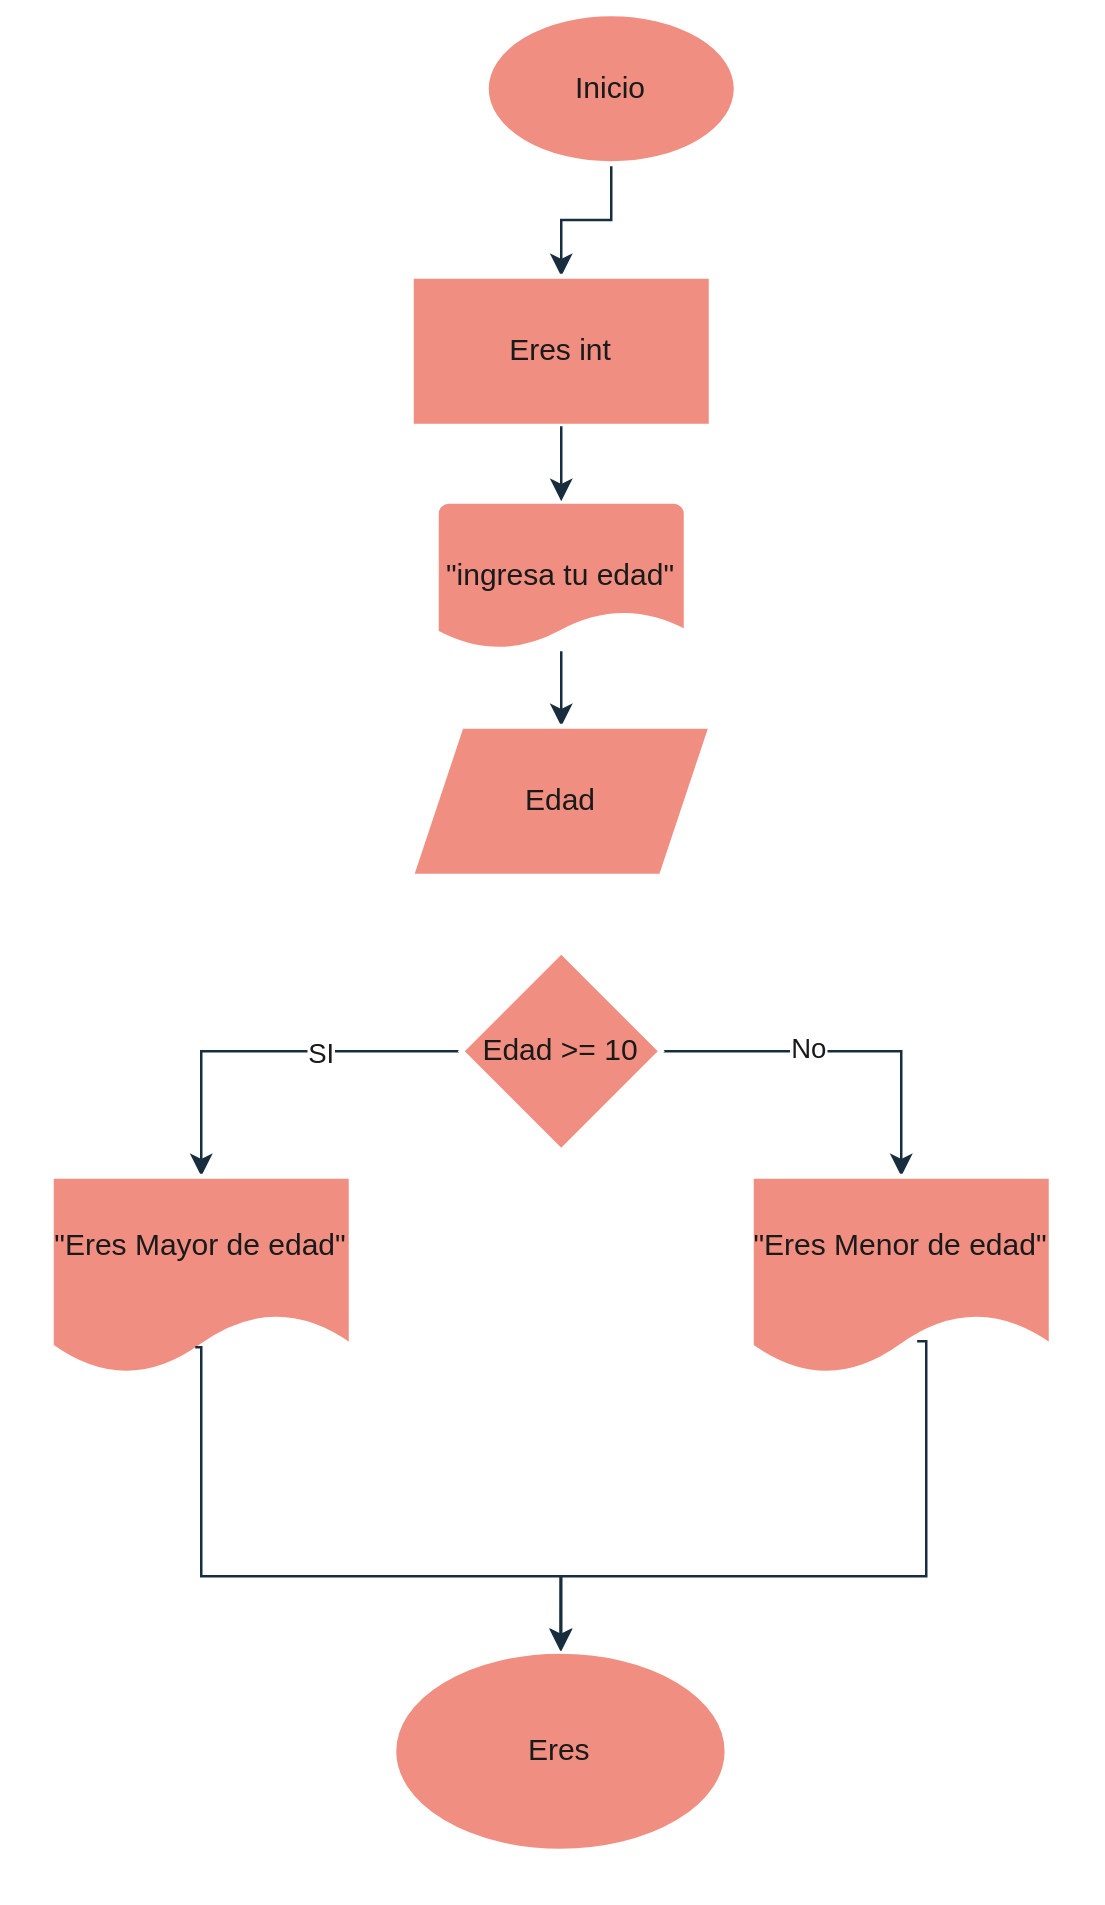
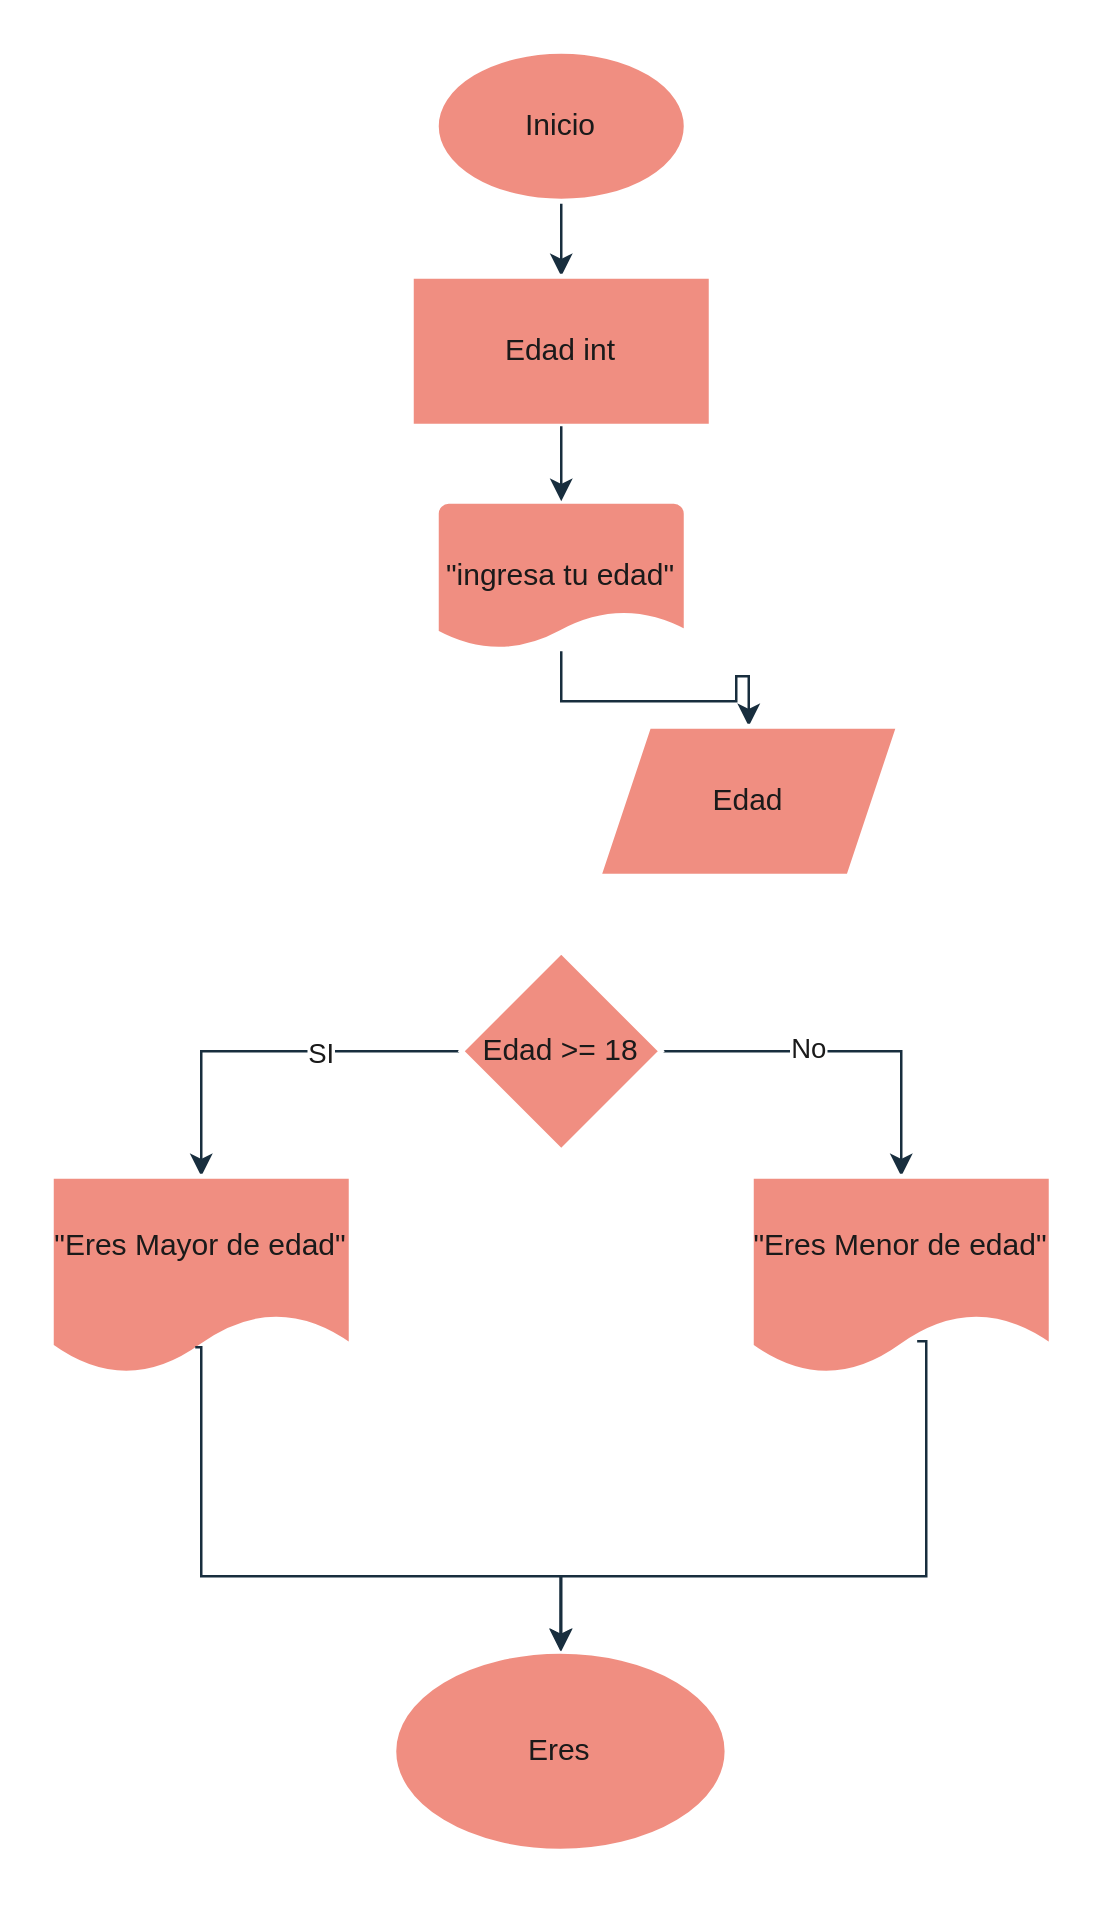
- <mxCell id="3" value="Inicio" style="strokeWidth=2;html=1;shape=mxgraph.flowchart.start_1;whiteSpace=wrap;fillColor=#F08E81;strokeColor=#FFFFFF;labelBackgroundColor=none;fontColor=#1A1A1A;" vertex="1" parent="1"><mxGeometry x="194" y="5" width="100" height="60" as="geometry" /></mxCell>
+ <mxCell id="3" value="Inicio" style="strokeWidth=2;html=1;shape=mxgraph.flowchart.start_1;whiteSpace=wrap;fillColor=#F08E81;strokeColor=#FFFFFF;labelBackgroundColor=none;fontColor=#1A1A1A;" vertex="1" parent="1"><mxGeometry x="174" width="100" height="60" as="geometry" y="20" /></mxCell>
- <mxCell id="4" value="Eres int" style="whiteSpace=wrap;html=1;fillColor=#F08E81;strokeColor=#FFFFFF;strokeWidth=2;labelBackgroundColor=none;fontColor=#1A1A1A;" vertex="1" parent="1"><mxGeometry x="164" y="110" width="120" height="60" as="geometry" /></mxCell>
+ <mxCell id="4" value="Edad int" style="whiteSpace=wrap;html=1;fillColor=#F08E81;strokeColor=#FFFFFF;strokeWidth=2;labelBackgroundColor=none;fontColor=#1A1A1A;" vertex="1" parent="1"><mxGeometry x="164" y="110" width="120" height="60" as="geometry" /></mxCell>
- <mxCell id="8" value="Edad" style="shape=parallelogram;perimeter=parallelogramPerimeter;whiteSpace=wrap;html=1;fixedSize=1;fillColor=#F08E81;strokeColor=#FFFFFF;fontColor=#1A1A1A;strokeWidth=2;labelBackgroundColor=none;" vertex="1" parent="1"><mxGeometry x="164" y="290" width="120" height="60" as="geometry" /></mxCell>
+ <mxCell id="8" value="Edad" style="shape=parallelogram;perimeter=parallelogramPerimeter;whiteSpace=wrap;html=1;fixedSize=1;fillColor=#F08E81;strokeColor=#FFFFFF;fontColor=#1A1A1A;strokeWidth=2;labelBackgroundColor=none;" vertex="1" parent="1"><mxGeometry x="239" y="290" width="120" height="60" as="geometry" /></mxCell>
- <mxCell id="13" value="Edad &amp;gt;= 10" style="rhombus;whiteSpace=wrap;html=1;fillColor=#F08E81;strokeColor=#FFFFFF;fontColor=#1A1A1A;strokeWidth=2;labelBackgroundColor=none;" vertex="1" parent="1"><mxGeometry x="184" y="380" width="80" height="80" as="geometry" /></mxCell>
+ <mxCell id="13" value="Edad &amp;gt;= 18" style="rhombus;whiteSpace=wrap;html=1;fillColor=#F08E81;strokeColor=#FFFFFF;fontColor=#1A1A1A;strokeWidth=2;labelBackgroundColor=none;" vertex="1" parent="1"><mxGeometry x="184" y="380" width="80" height="80" as="geometry" /></mxCell>
